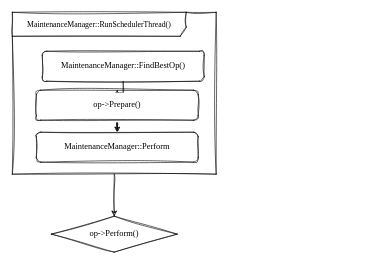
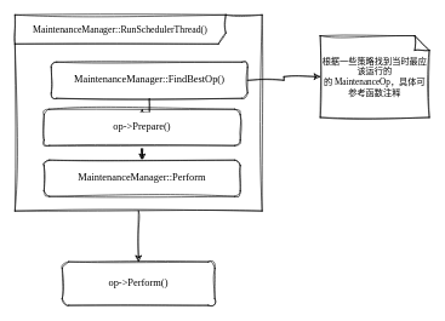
+ <mxCell id="6" value="&lt;font face=&quot;Comic Sans MS&quot;&gt;根据一些策略找到当时最应该运行的的&amp;nbsp;MaintenanceOp，具体可参考函数注释&lt;/font&gt;" style="shape=note;size=20;whiteSpace=wrap;html=1;sketch=1;hachureGap=4;jiggle=2;curveFitting=1;fontFamily=Architects Daughter;fontSource=https%3A%2F%2Ffonts.googleapis.com%2Fcss%3Ffamily%3DArchitects%2BDaughter;" vertex="1" parent="1"><mxGeometry x="440" y="48.75" width="150" height="112.5" as="geometry" /></mxCell>
+ <mxCell id="7" style="edgeStyle=orthogonalEdgeStyle;rounded=0;sketch=1;hachureGap=4;jiggle=2;curveFitting=1;orthogonalLoop=1;jettySize=auto;html=1;exitX=1;exitY=0.5;exitDx=0;exitDy=0;fontFamily=Architects Daughter;fontSource=https%3A%2F%2Ffonts.googleapis.com%2Fcss%3Ffamily%3DArchitects%2BDaughter;" edge="1" parent="1" source="5" target="6"><mxGeometry relative="1" as="geometry" /></mxCell>
- <mxCell id="11" value="&lt;font style=&quot;font-size: 14px;&quot; face=&quot;Comic Sans MS&quot;&gt;op-&amp;gt;Perform()&lt;/font&gt;" style="rhombus;whiteSpace=wrap;html=1;sketch=1;hachureGap=4;jiggle=2;curveFitting=1;fontFamily=Architects Daughter;fontSource=https%3A%2F%2Ffonts.googleapis.com%2Fcss%3Ffamily%3DArchitects%2BDaughter;" vertex="1" parent="1"><mxGeometry x="85" y="360" width="210" height="60" as="geometry" /></mxCell>
+ <mxCell id="11" value="&lt;font style=&quot;font-size: 14px;&quot; face=&quot;Comic Sans MS&quot;&gt;op-&amp;gt;Perform()&lt;/font&gt;" style="rounded=1;whiteSpace=wrap;html=1;sketch=1;hachureGap=4;jiggle=2;curveFitting=1;fontFamily=Architects Daughter;fontSource=https%3A%2F%2Ffonts.googleapis.com%2Fcss%3Ffamily%3DArchitects%2BDaughter;" vertex="1" parent="1"><mxGeometry x="85" y="360" width="210" height="60" as="geometry" /></mxCell>
